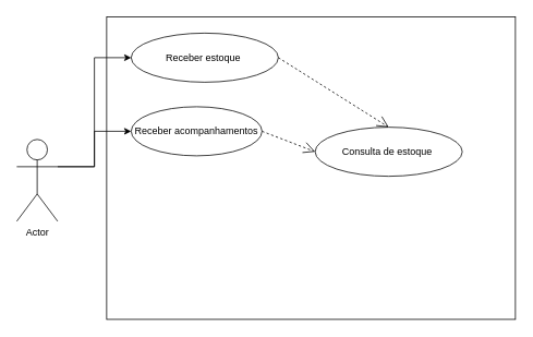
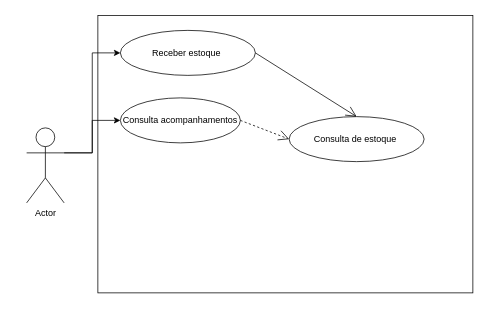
- <mxCell id="10" value="" style="endArrow=open;endSize=12;dashed=1;html=1;rounded=0;exitX=1;exitY=0.5;exitDx=0;exitDy=0;entryX=0.5;entryY=0;entryDx=0;entryDy=0;" edge="1" parent="1" source="6" target="8"><mxGeometry x="-0.008" width="160" relative="1" as="geometry"><mxPoint x="345" y="130" as="sourcePoint" /><mxPoint x="415" y="130" as="targetPoint" /><mxPoint as="offset" /></mxGeometry></mxCell>
+ <mxCell id="10" value="" style="endArrow=open;endSize=12;dashed=0;html=1;rounded=0;exitX=1;exitY=0.5;exitDx=0;exitDy=0;entryX=0.5;entryY=0;entryDx=0;entryDy=0;" edge="1" parent="1" source="6" target="8"><mxGeometry x="-0.008" width="160" relative="1" as="geometry"><mxPoint x="345" y="130" as="sourcePoint" /><mxPoint x="415" y="130" as="targetPoint" /><mxPoint as="offset" /></mxGeometry></mxCell>
- <mxCell id="7" value="Receber acompanhamentos" style="ellipse;whiteSpace=wrap;html=1;" vertex="1" parent="1"><mxGeometry x="160" y="130" width="160" height="60" as="geometry" /></mxCell>
+ <mxCell id="7" value="Consulta acompanhamentos" style="ellipse;whiteSpace=wrap;html=1;" vertex="1" parent="1"><mxGeometry x="160" y="130" width="160" height="60" as="geometry" /></mxCell>
- <mxCell id="5" value="Actor" style="shape=umlActor;verticalLabelPosition=bottom;verticalAlign=top;html=1;outlineConnect=0;" vertex="1" parent="1"><mxGeometry x="20" y="170" width="50" height="100" as="geometry" /></mxCell>
+ <mxCell id="5" value="Actor" style="shape=umlActor;verticalLabelPosition=bottom;verticalAlign=top;html=1;outlineConnect=0;" vertex="1" parent="1"><mxGeometry x="35" y="170" width="50" height="100" as="geometry" /></mxCell>
